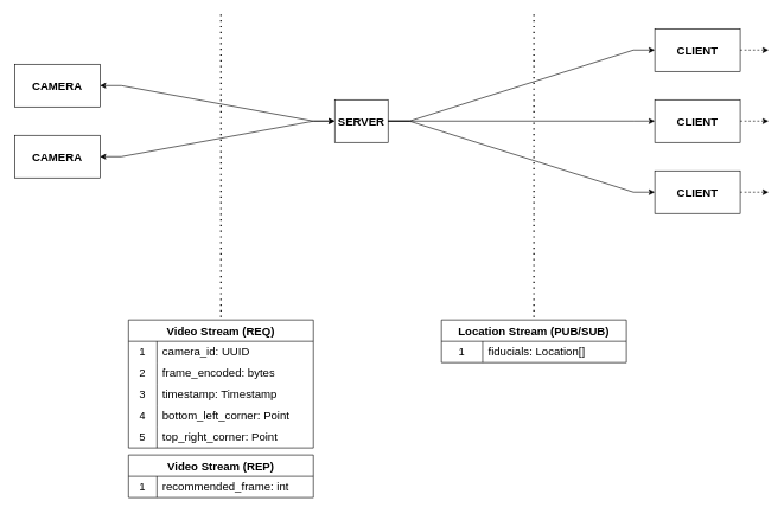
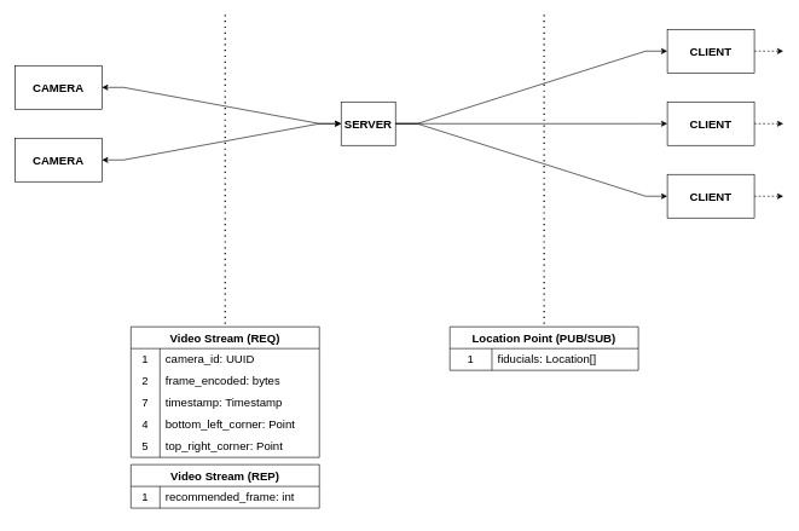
- <mxCell id="34" value="Location Stream (PUB/SUB)" style="shape=table;startSize=30;container=1;collapsible=0;childLayout=tableLayout;fixedRows=1;rowLines=0;fontStyle=1;strokeColor=default;fontSize=16;" parent="1" vertex="1"><mxGeometry x="620" y="450" width="260" height="60" as="geometry" /></mxCell>
+ <mxCell id="34" value="Location Point (PUB/SUB)" style="shape=table;startSize=30;container=1;collapsible=0;childLayout=tableLayout;fixedRows=1;rowLines=0;fontStyle=1;strokeColor=default;fontSize=16;" parent="1" vertex="1"><mxGeometry x="620" y="450" width="260" height="60" as="geometry" /></mxCell>
- <mxCell id="24" value="3" style="shape=partialRectangle;html=1;whiteSpace=wrap;connectable=0;fillColor=none;top=0;left=0;bottom=0;right=0;overflow=hidden;strokeColor=inherit;fontSize=16;" parent="23" vertex="1"><mxGeometry width="40" height="30" as="geometry"><mxRectangle width="40" height="30" as="alternateBounds" /></mxGeometry></mxCell>
+ <mxCell id="24" value="7" style="shape=partialRectangle;html=1;whiteSpace=wrap;connectable=0;fillColor=none;top=0;left=0;bottom=0;right=0;overflow=hidden;strokeColor=inherit;fontSize=16;" parent="23" vertex="1"><mxGeometry width="40" height="30" as="geometry"><mxRectangle width="40" height="30" as="alternateBounds" /></mxGeometry></mxCell>
